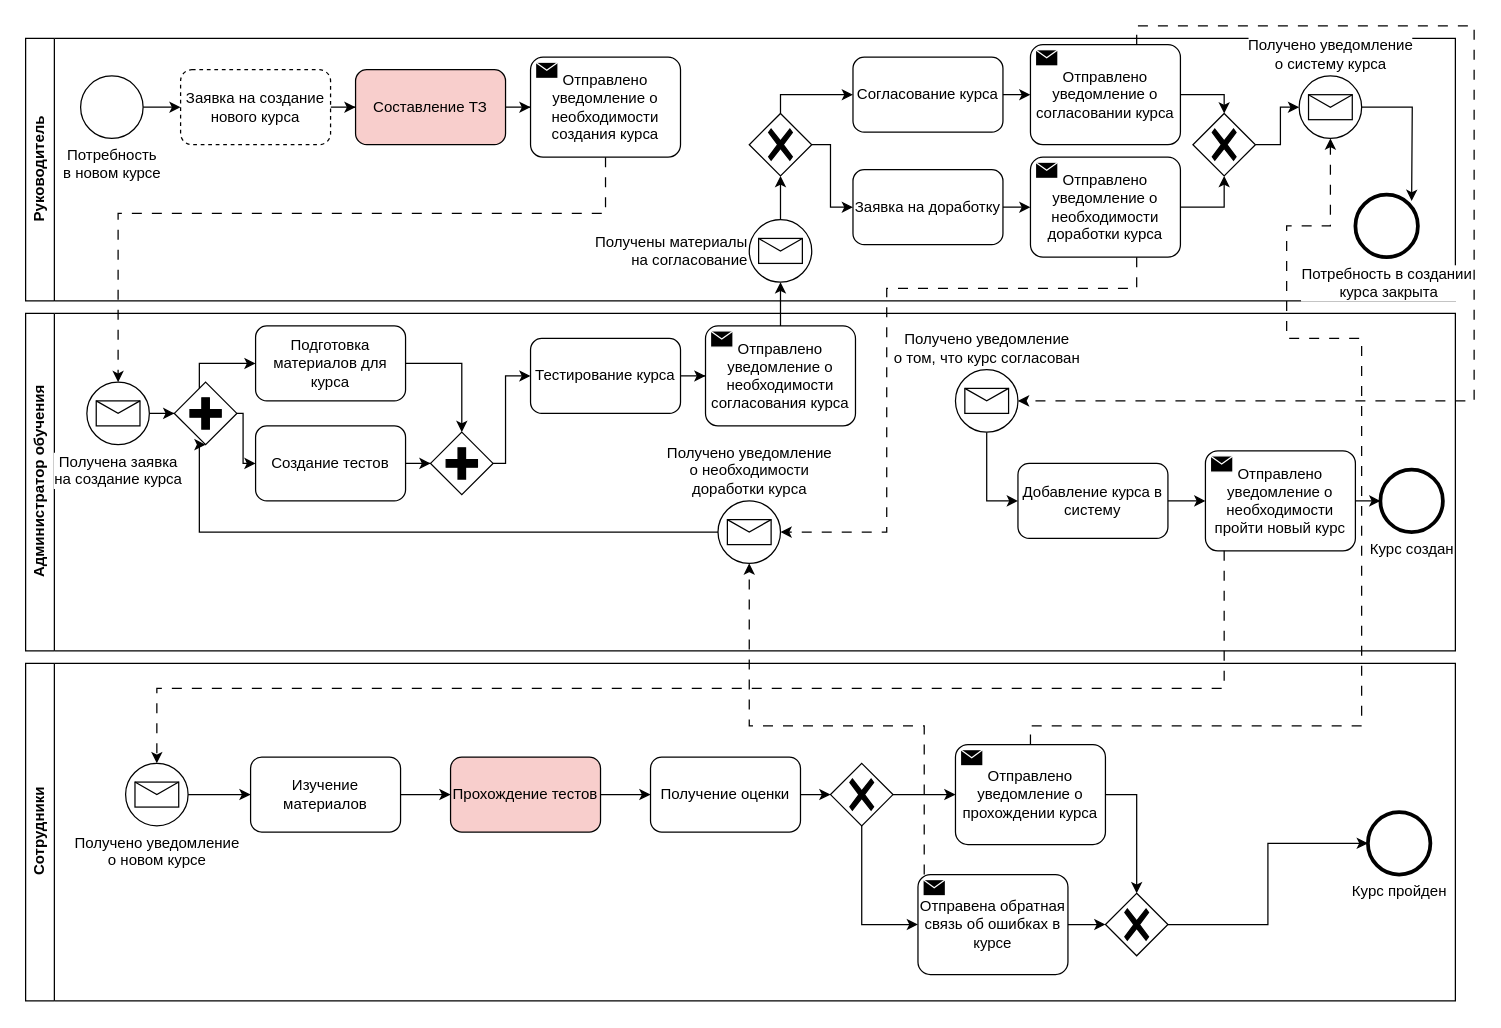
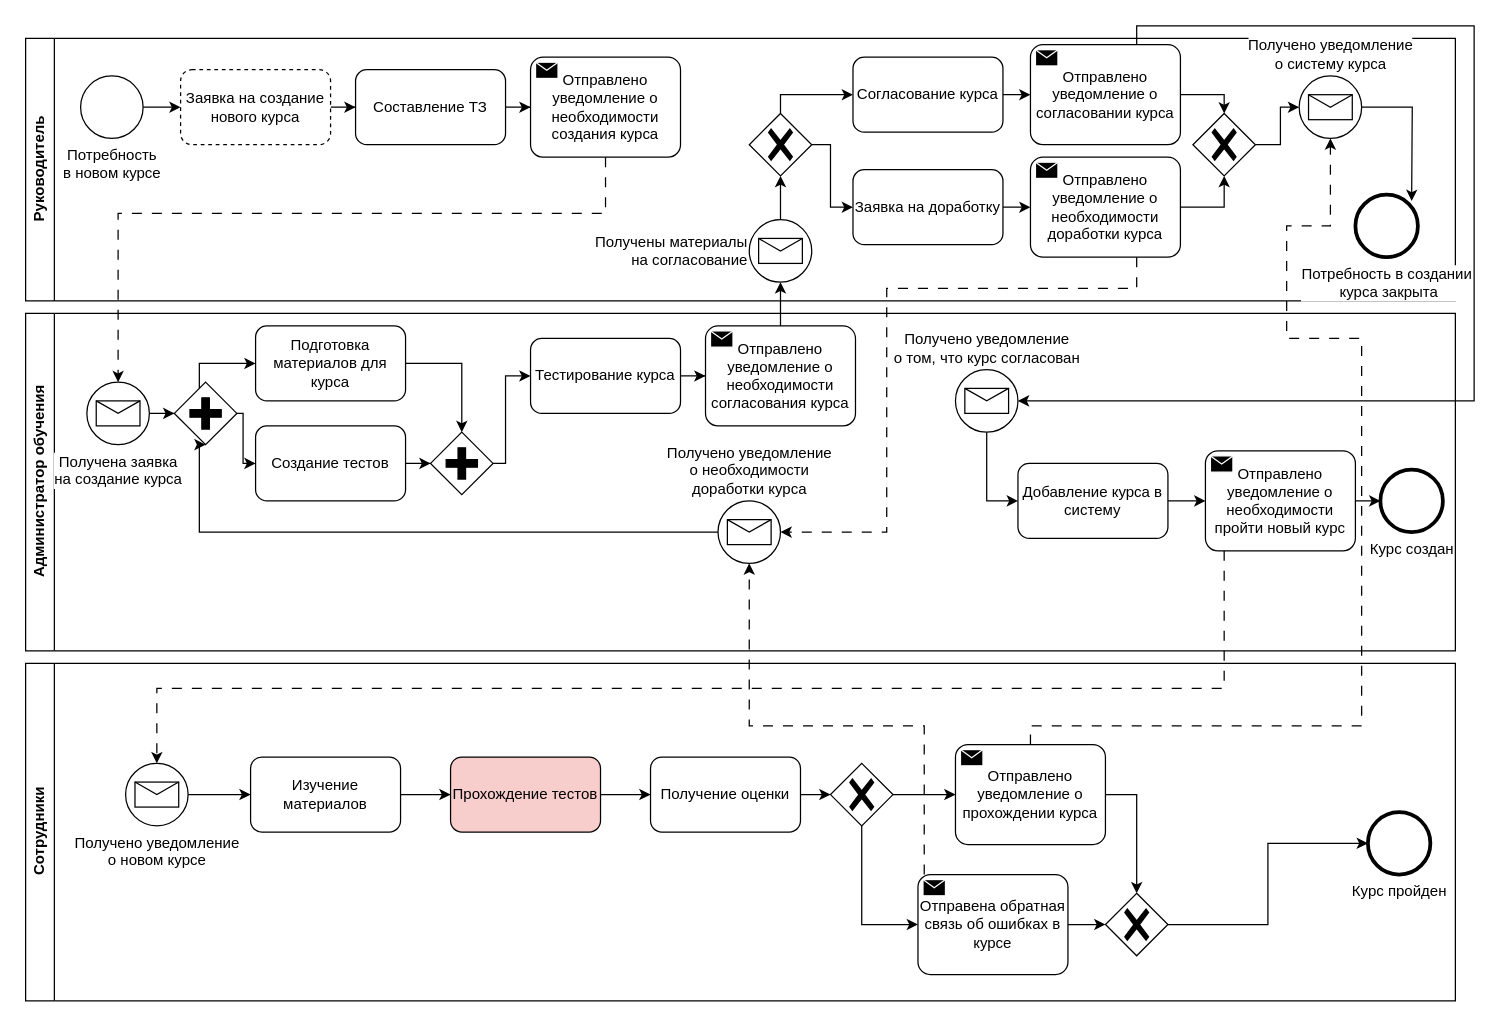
- <mxCell id="77" value="" style="edgeStyle=orthogonalEdgeStyle;rounded=0;orthogonalLoop=1;jettySize=auto;html=1;entryX=1;entryY=0.5;entryDx=0;entryDy=0;entryPerimeter=0;dashed=1;dashPattern=8 8;" edge="1" parent="1" source="20" target="46"><mxGeometry relative="1" as="geometry"><mxPoint x="909" y="35" as="sourcePoint" /><mxPoint x="814" y="320" as="targetPoint" /><Array as="points"><mxPoint x="909" y="20" /><mxPoint x="1179" y="20" /><mxPoint x="1179" y="320" /></Array></mxGeometry></mxCell>
+ <mxCell id="77" value="" style="edgeStyle=orthogonalEdgeStyle;rounded=0;orthogonalLoop=1;jettySize=auto;html=1;entryX=1;entryY=0.5;entryDx=0;entryDy=0;entryPerimeter=0;dashed=0;dashPattern=8 8;" edge="1" parent="1" source="20" target="46"><mxGeometry relative="1" as="geometry"><mxPoint x="909" y="35" as="sourcePoint" /><mxPoint x="814" y="320" as="targetPoint" /><Array as="points"><mxPoint x="909" y="20" /><mxPoint x="1179" y="20" /><mxPoint x="1179" y="320" /></Array></mxGeometry></mxCell>
- <mxCell id="7" value="Составление ТЗ" style="whiteSpace=wrap;html=1;rounded=1;fillColor=#f8cecc;" vertex="1" parent="2"><mxGeometry x="264" y="25" width="120" height="60" as="geometry" /></mxCell>
+ <mxCell id="7" value="Составление ТЗ" style="whiteSpace=wrap;html=1;rounded=1;" vertex="1" parent="2"><mxGeometry x="264" y="25" width="120" height="60" as="geometry" /></mxCell>
